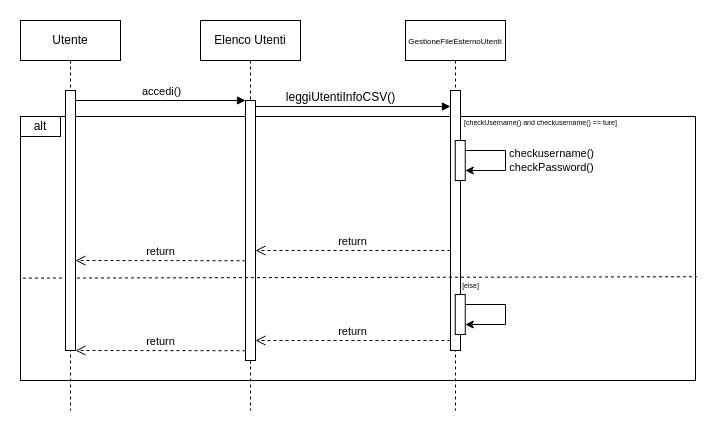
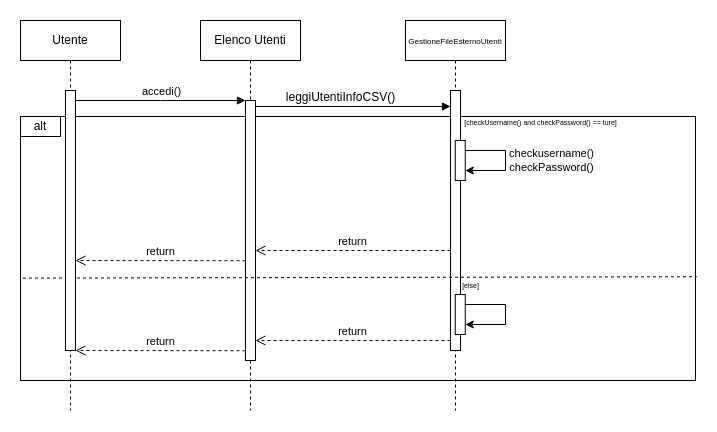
- <mxCell id="19" value="&lt;font style=&quot;font-size: 7px;&quot;&gt;[checkUsername() and checkusername() == ture]&lt;/font&gt;" style="text;html=1;align=center;verticalAlign=middle;resizable=0;points=[];autosize=1;strokeColor=none;fillColor=none;" vertex="1" parent="1"><mxGeometry x="450" y="106" width="180" height="30" as="geometry" /></mxCell>
+ <mxCell id="19" value="&lt;font style=&quot;font-size: 7px;&quot;&gt;[checkUsername() and checkPassword() == ture]&lt;/font&gt;" style="text;html=1;align=center;verticalAlign=middle;resizable=0;points=[];autosize=1;strokeColor=none;fillColor=none;" vertex="1" parent="1"><mxGeometry x="450" y="106" width="180" height="30" as="geometry" /></mxCell>
